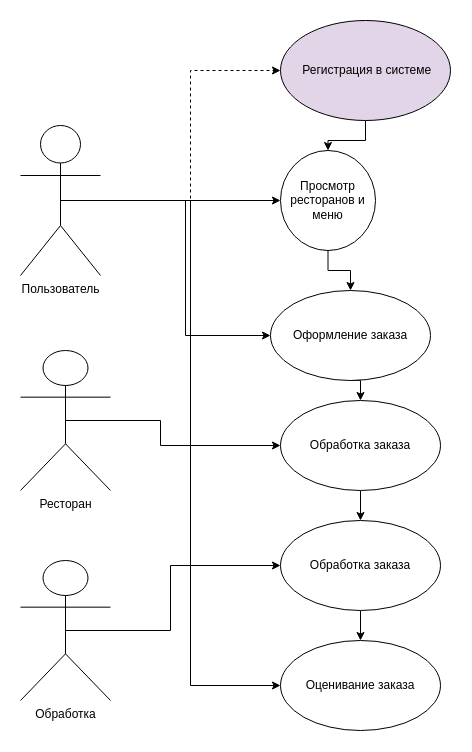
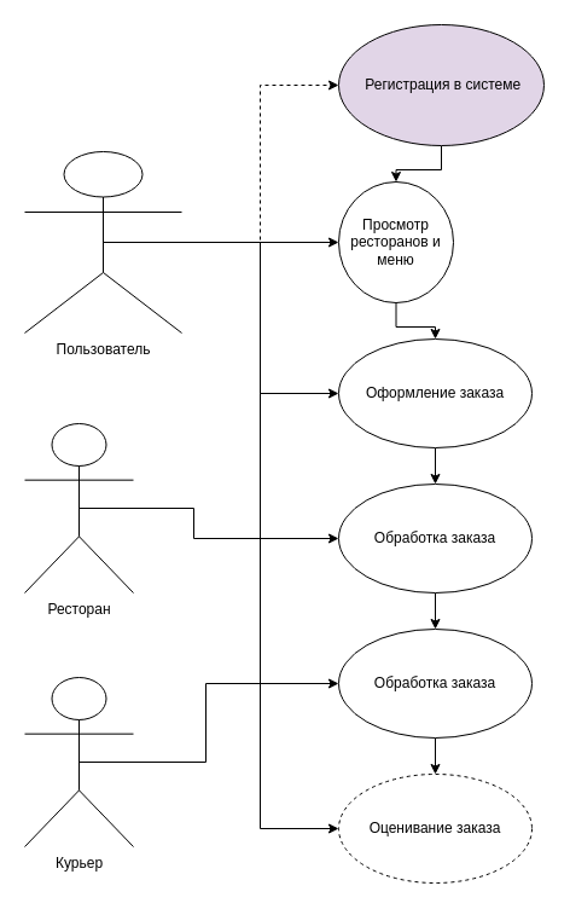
- <mxCell id="6" value="Пользователь" style="shape=umlActor;verticalLabelPosition=bottom;verticalAlign=top;html=1;outlineConnect=0;" vertex="1" parent="1"><mxGeometry x="20" y="125" width="80" height="150" as="geometry" /></mxCell>
+ <mxCell id="6" value="Пользователь" style="shape=umlActor;verticalLabelPosition=bottom;verticalAlign=top;html=1;outlineConnect=0;" vertex="1" parent="1"><mxGeometry x="20" y="125" width="130" height="150" as="geometry" /></mxCell>
- <mxCell id="12" value="Оформление заказа" style="ellipse;whiteSpace=wrap;html=1;" vertex="1" parent="1"><mxGeometry x="270" y="290" width="160" height="90" as="geometry" /></mxCell>
+ <mxCell id="12" value="Оформление заказа" style="ellipse;whiteSpace=wrap;html=1;" vertex="1" parent="1"><mxGeometry x="280" y="280" width="160" height="90" as="geometry" /></mxCell>
- <mxCell id="21" value="Оценивание заказа" style="ellipse;whiteSpace=wrap;html=1;" vertex="1" parent="1"><mxGeometry x="280" y="640" width="160" height="90" as="geometry" /></mxCell>
+ <mxCell id="21" value="Оценивание заказа" style="ellipse;whiteSpace=wrap;html=1;dashed=1;" vertex="1" parent="1"><mxGeometry x="280" y="640" width="160" height="90" as="geometry" /></mxCell>
- <mxCell id="18" value="Обработка" style="shape=umlActor;verticalLabelPosition=bottom;verticalAlign=top;html=1;outlineConnect=0;" vertex="1" parent="1"><mxGeometry x="20" y="560" width="90" height="140" as="geometry" /></mxCell>
+ <mxCell id="18" value="Курьер" style="shape=umlActor;verticalLabelPosition=bottom;verticalAlign=top;html=1;outlineConnect=0;" vertex="1" parent="1"><mxGeometry x="20" y="560" width="90" height="140" as="geometry" /></mxCell>
